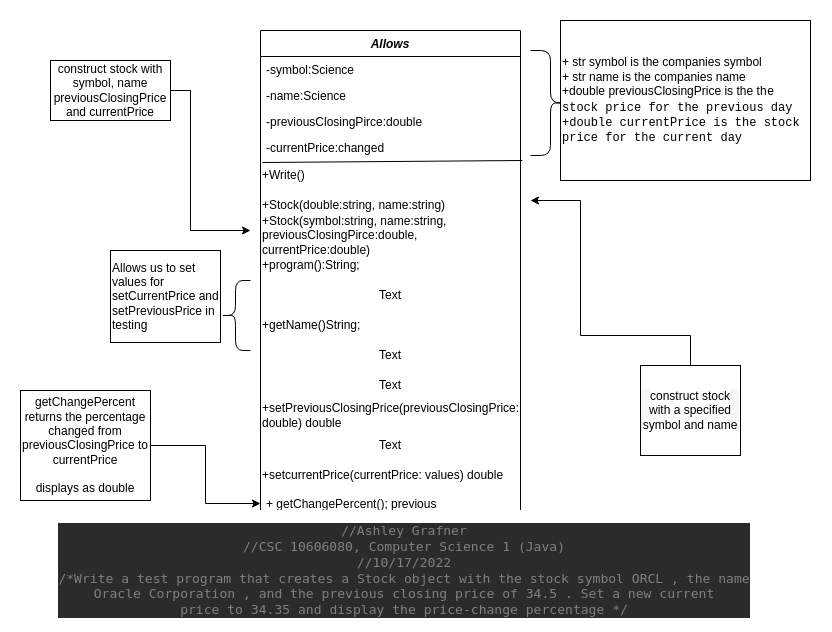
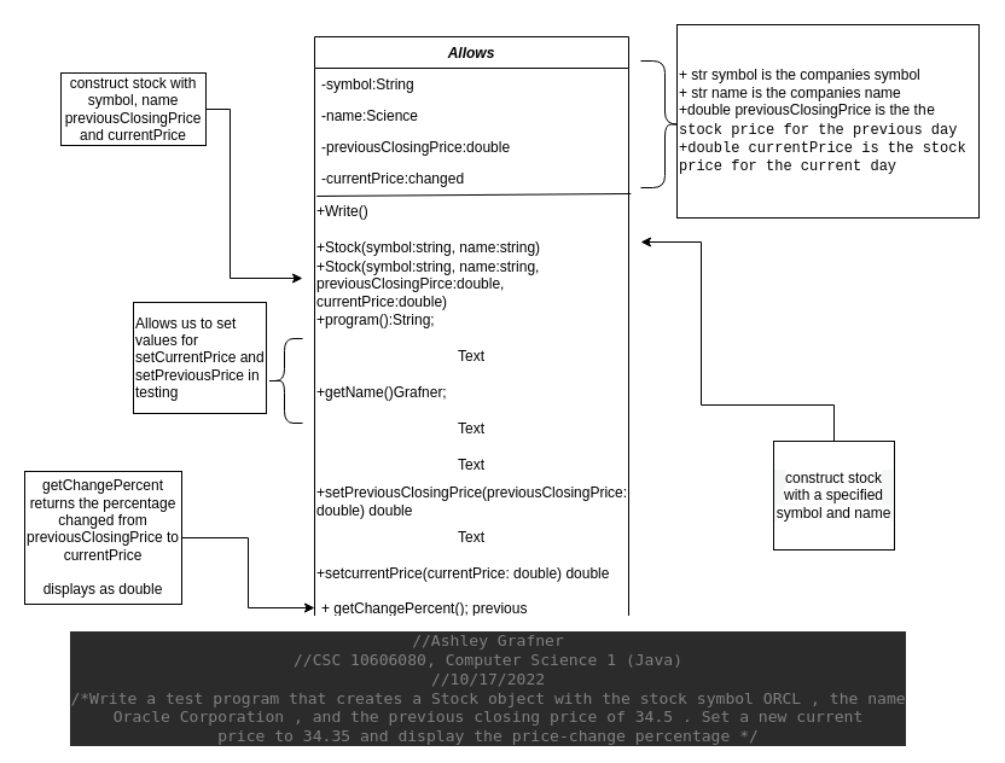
- <mxCell id="3" value="-symbol:Science" style="text;align=left;verticalAlign=top;spacingLeft=4;spacingRight=4;overflow=hidden;rotatable=0;points=[[0,0.5],[1,0.5]];portConstraint=eastwest;rounded=0;shadow=0;html=0;" parent="2" vertex="1"><mxGeometry y="26" width="260" height="26" as="geometry" /></mxCell>
+ <mxCell id="3" value="-symbol:String" style="text;align=left;verticalAlign=top;spacingLeft=4;spacingRight=4;overflow=hidden;rotatable=0;points=[[0,0.5],[1,0.5]];portConstraint=eastwest;rounded=0;shadow=0;html=0;" parent="2" vertex="1"><mxGeometry y="26" width="260" height="26" as="geometry" /></mxCell>
- <mxCell id="5" value="-previousClosingPirce:double" style="text;align=left;verticalAlign=top;spacingLeft=4;spacingRight=4;overflow=hidden;rotatable=0;points=[[0,0.5],[1,0.5]];portConstraint=eastwest;" parent="2" vertex="1"><mxGeometry y="78" width="260" height="26" as="geometry" /></mxCell>
+ <mxCell id="5" value="-previousClosingPrice:double" style="text;align=left;verticalAlign=top;spacingLeft=4;spacingRight=4;overflow=hidden;rotatable=0;points=[[0,0.5],[1,0.5]];portConstraint=eastwest;" parent="2" vertex="1"><mxGeometry y="78" width="260" height="26" as="geometry" /></mxCell>
- <mxCell id="9" value="+Stock(double:string, name:string)" style="text;html=1;strokeColor=none;fillColor=none;align=left;verticalAlign=middle;whiteSpace=wrap;rounded=0;labelBackgroundColor=#FFFFFF;fontFamily=Helvetica;fontColor=#000000;" parent="2" vertex="1"><mxGeometry y="160" width="260" height="30" as="geometry" /></mxCell>
+ <mxCell id="9" value="+Stock(symbol:string, name:string)" style="text;html=1;strokeColor=none;fillColor=none;align=left;verticalAlign=middle;whiteSpace=wrap;rounded=0;labelBackgroundColor=#FFFFFF;fontFamily=Helvetica;fontColor=#000000;" parent="2" vertex="1"><mxGeometry y="160" width="260" height="30" as="geometry" /></mxCell>
- <mxCell id="13" value="+getName()String;" style="text;html=1;strokeColor=none;fillColor=none;align=left;verticalAlign=middle;whiteSpace=wrap;rounded=0;labelBackgroundColor=#FFFFFF;fontFamily=Helvetica;fontColor=#000000;" parent="2" vertex="1"><mxGeometry y="280" width="260" height="30" as="geometry" /></mxCell>
+ <mxCell id="13" value="+getName()Grafner;" style="text;html=1;strokeColor=none;fillColor=none;align=left;verticalAlign=middle;whiteSpace=wrap;rounded=0;labelBackgroundColor=#FFFFFF;fontFamily=Helvetica;fontColor=#000000;" parent="2" vertex="1"><mxGeometry y="280" width="260" height="30" as="geometry" /></mxCell>
- <mxCell id="18" value="+setcurrentPrice(currentPrice: values) double" style="text;html=1;strokeColor=none;fillColor=none;align=left;verticalAlign=middle;whiteSpace=wrap;rounded=0;labelBackgroundColor=#FFFFFF;fontFamily=Helvetica;fontColor=#000000;" parent="2" vertex="1"><mxGeometry y="430" width="260" height="30" as="geometry" /></mxCell>
+ <mxCell id="18" value="+setcurrentPrice(currentPrice: double) double" style="text;html=1;strokeColor=none;fillColor=none;align=left;verticalAlign=middle;whiteSpace=wrap;rounded=0;labelBackgroundColor=#FFFFFF;fontFamily=Helvetica;fontColor=#000000;" parent="2" vertex="1"><mxGeometry y="430" width="260" height="30" as="geometry" /></mxCell>
